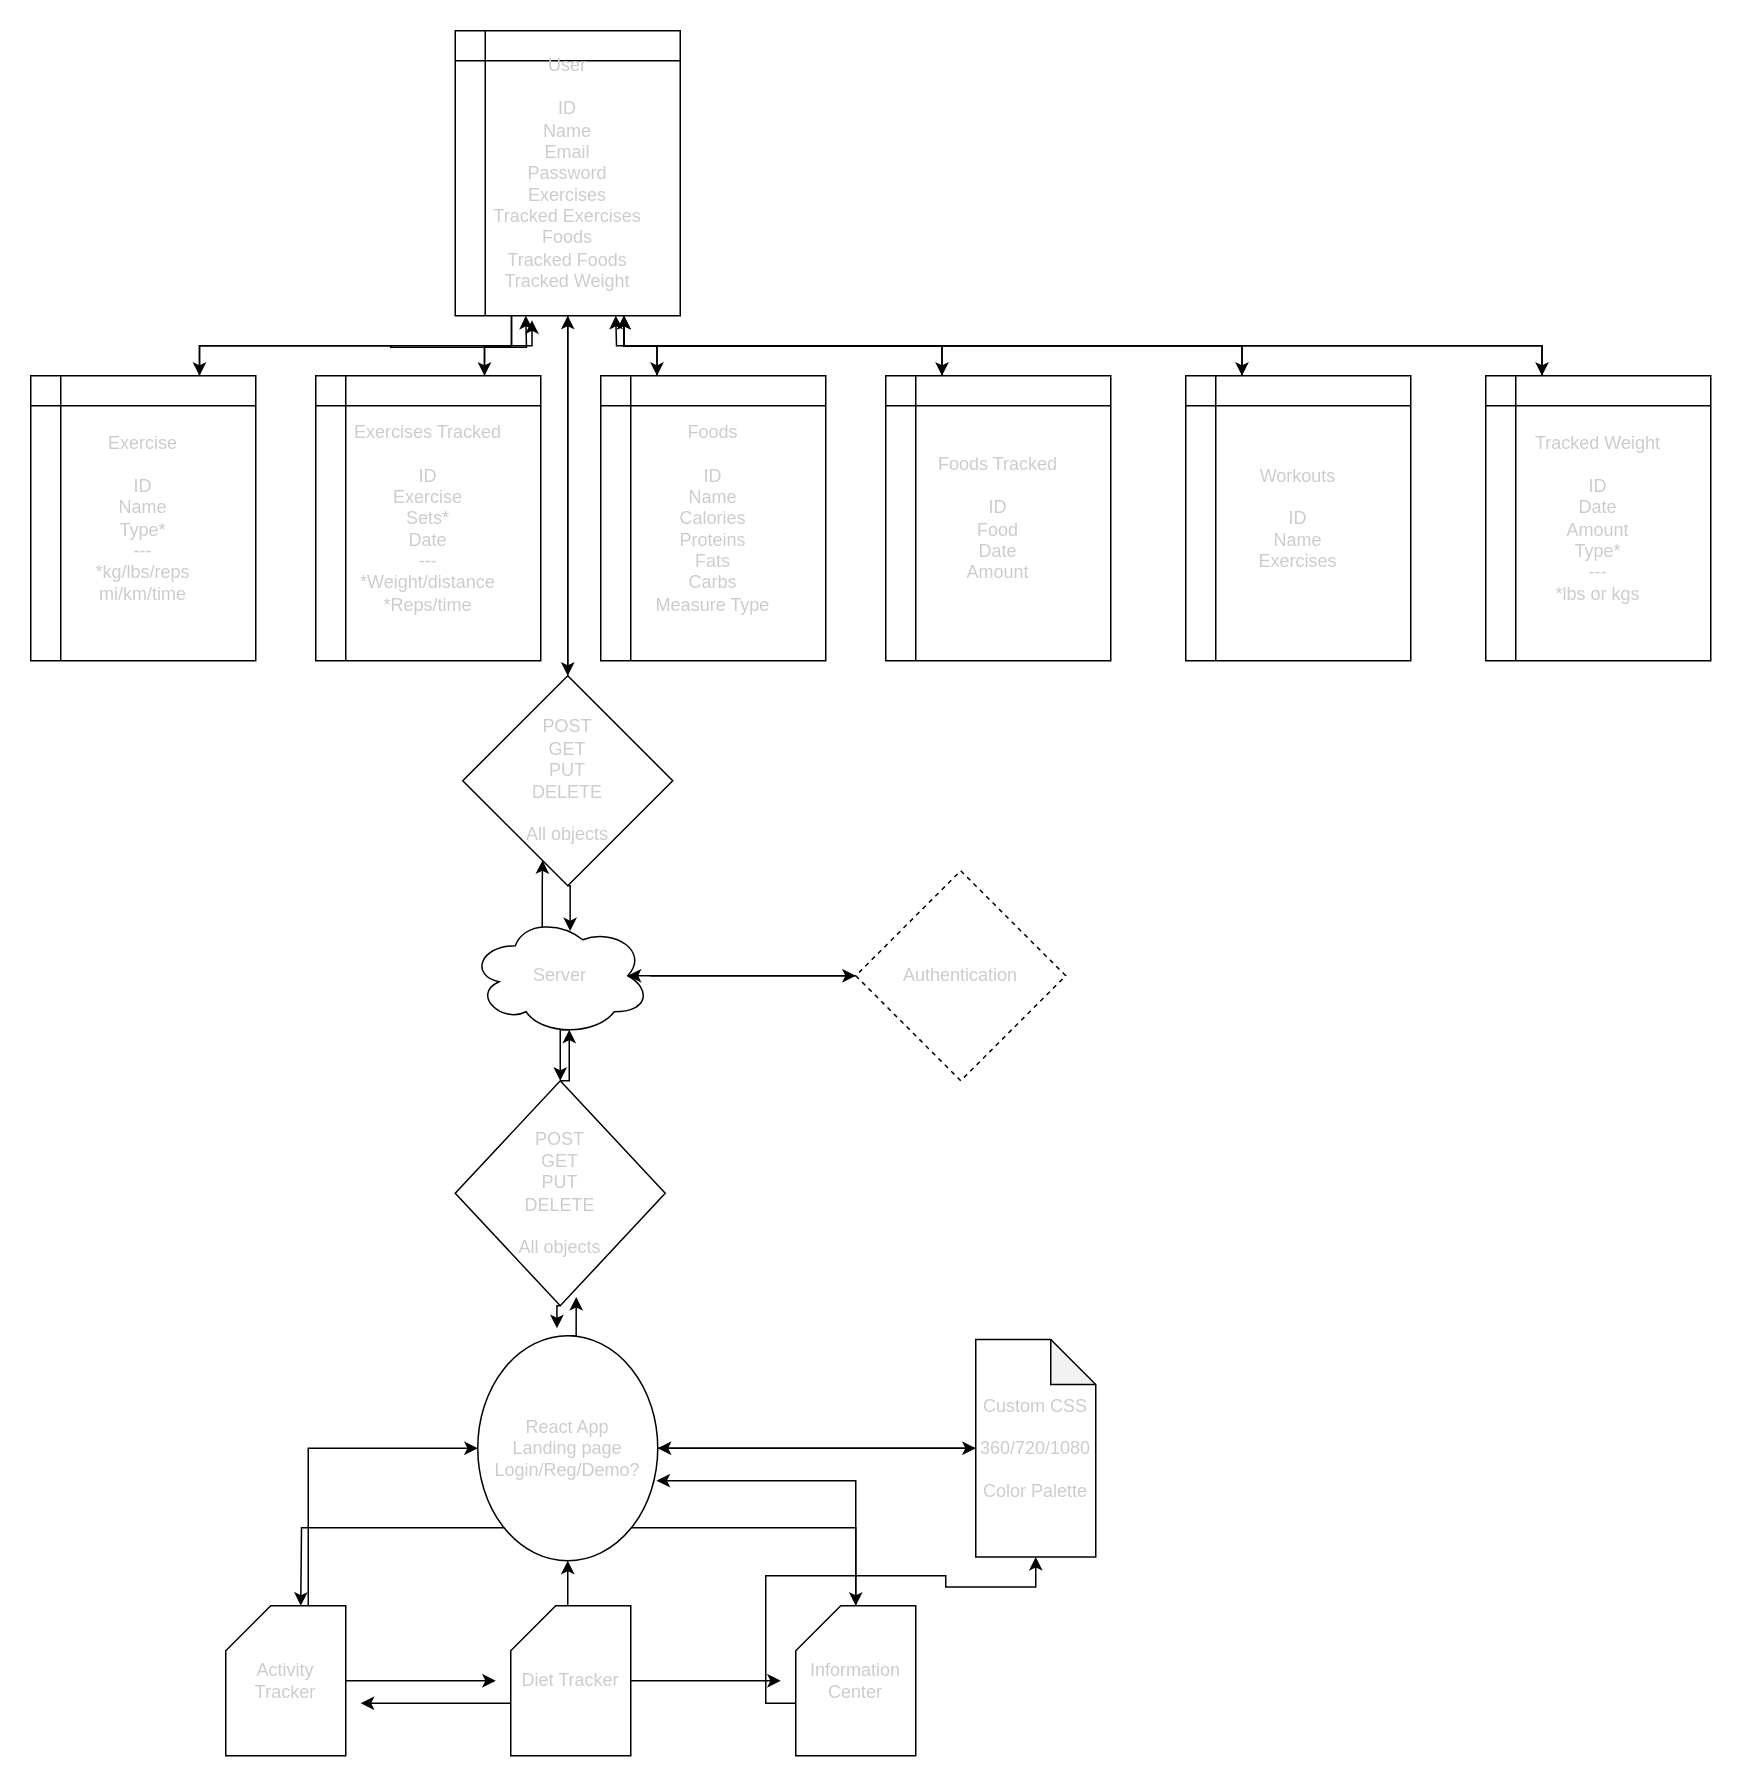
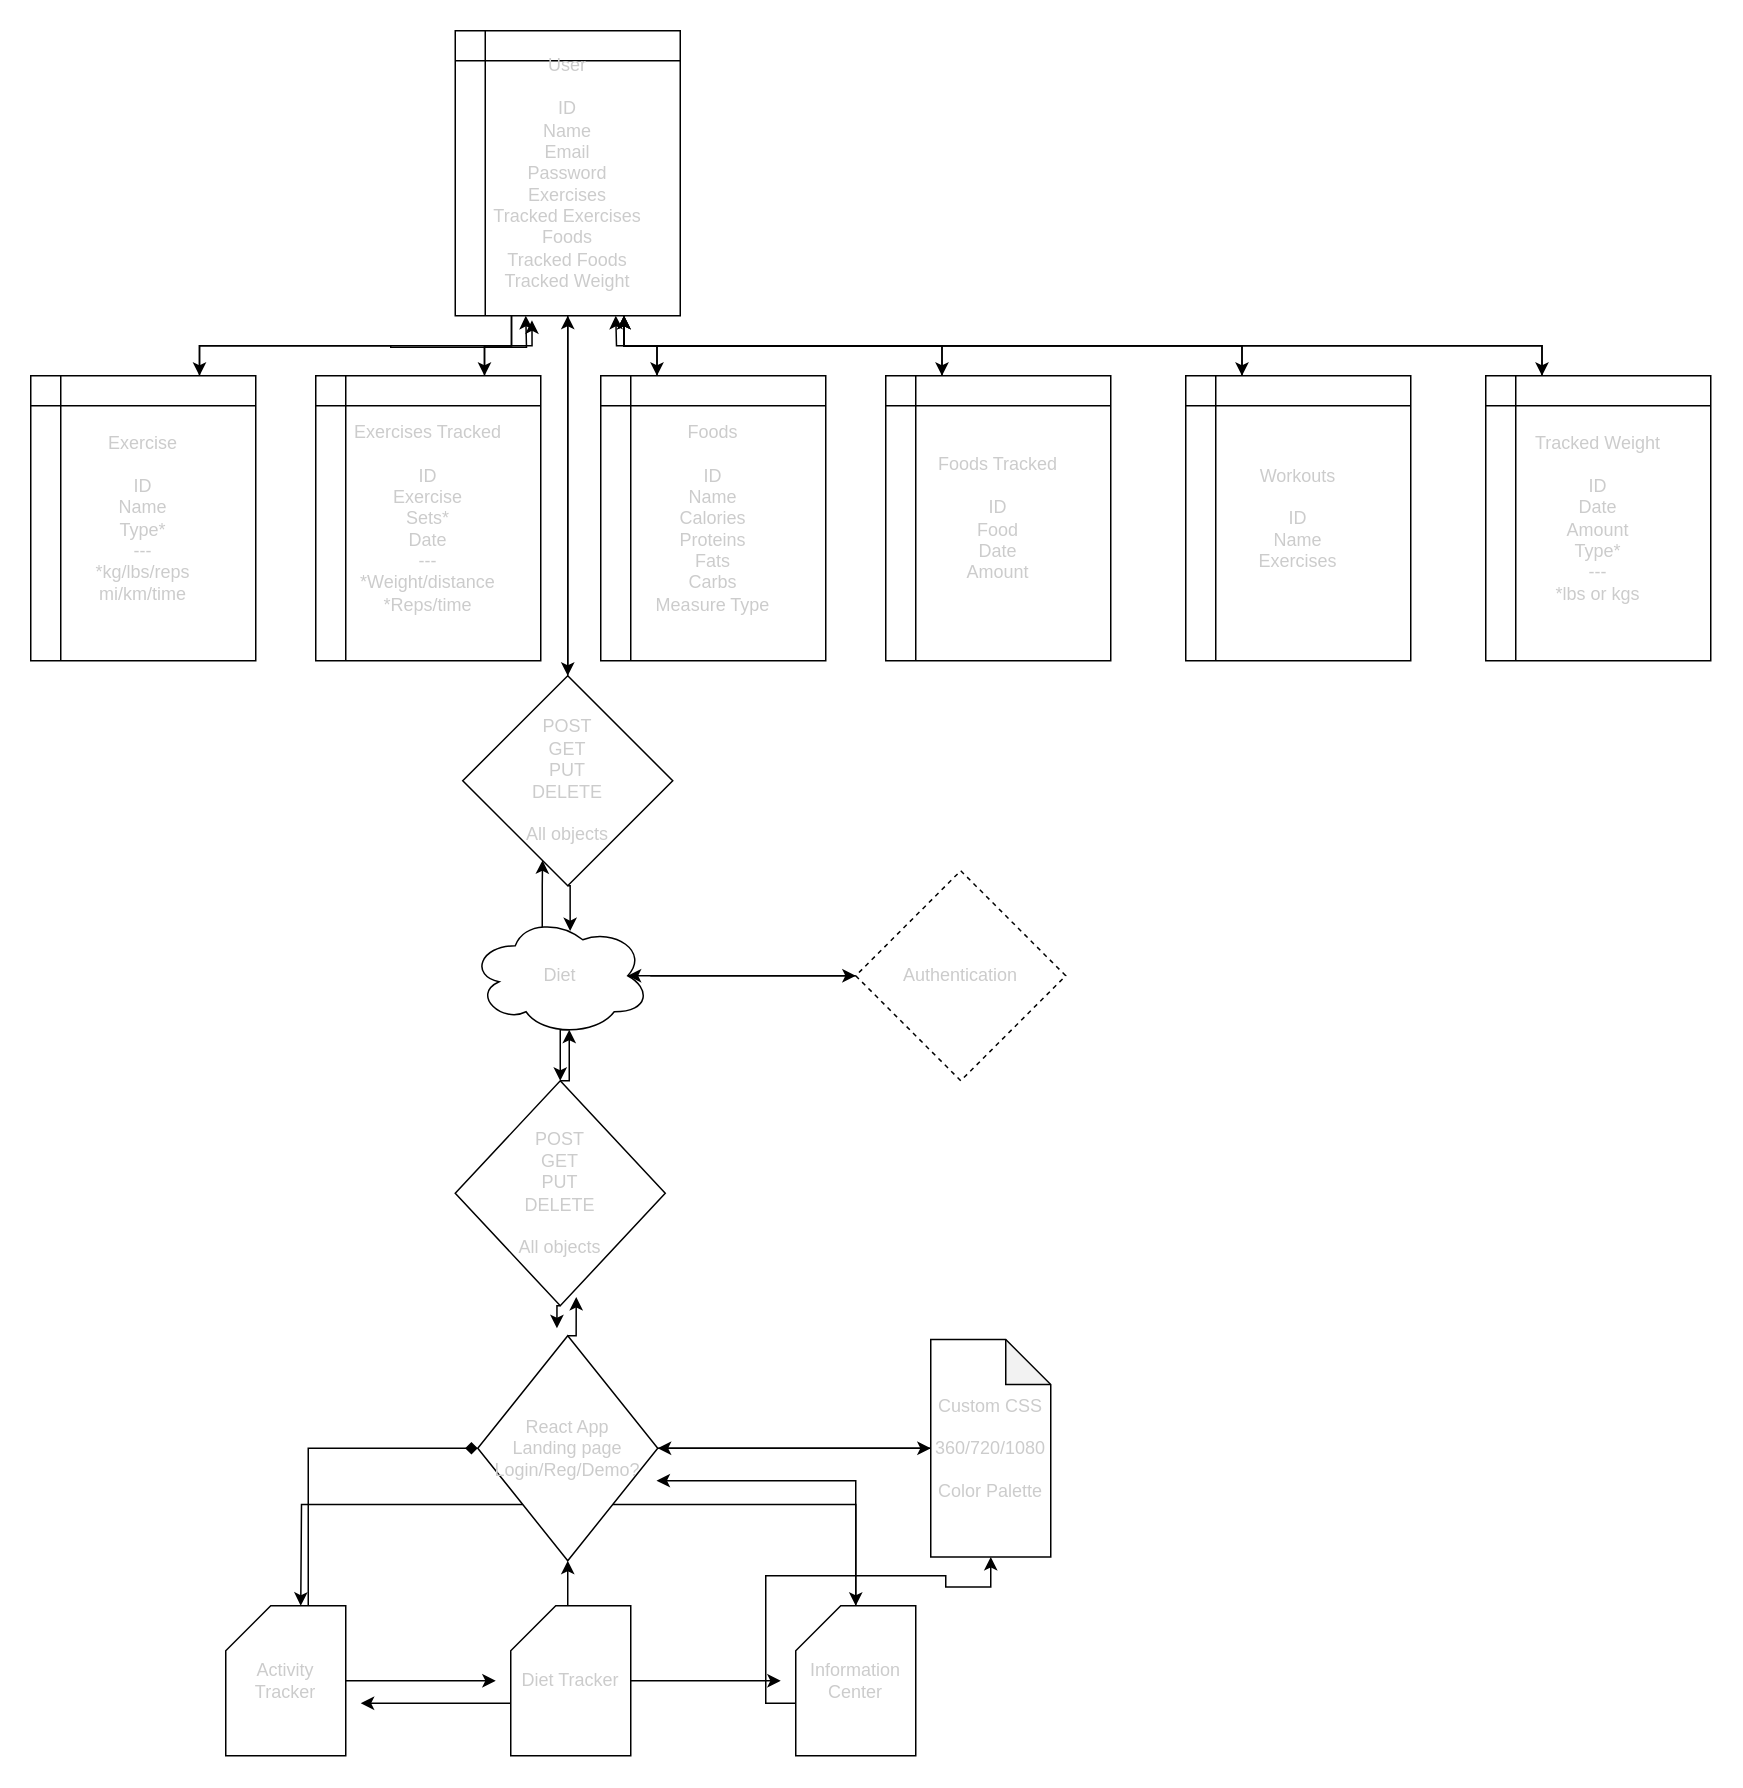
- <mxCell id="24" value="Server" style="ellipse;shape=cloud;whiteSpace=wrap;html=1;fontColor=#CCCCCC;" parent="1" vertex="1"><mxGeometry x="313" y="610" width="120" height="80" as="geometry" /></mxCell>
+ <mxCell id="24" value="Diet" style="ellipse;shape=cloud;whiteSpace=wrap;html=1;fontColor=#CCCCCC;" parent="1" vertex="1"><mxGeometry x="313" y="610" width="120" height="80" as="geometry" /></mxCell>
- <mxCell id="42" style="edgeStyle=orthogonalEdgeStyle;rounded=0;orthogonalLoop=1;jettySize=auto;html=1;exitX=0;exitY=0;exitDx=55;exitDy=0;exitPerimeter=0;entryX=0;entryY=0.5;entryDx=0;entryDy=0;fontColor=#CCCCCC;" parent="1" source="43" target="34" edge="1"><mxGeometry relative="1" as="geometry" /></mxCell>
+ <mxCell id="42" style="edgeStyle=orthogonalEdgeStyle;rounded=0;orthogonalLoop=1;jettySize=auto;html=1;exitX=0;exitY=0;exitDx=55;exitDy=0;exitPerimeter=0;entryX=0;entryY=0.5;entryDx=0;entryDy=0;fontColor=#CCCCCC;endArrow=diamond;" parent="1" source="43" target="34" edge="1"><mxGeometry relative="1" as="geometry" /></mxCell>
- <mxCell id="34" value="React App&lt;br&gt;Landing page&lt;br&gt;Login/Reg/Demo?" style="ellipse;whiteSpace=wrap;html=1;fontColor=#CCCCCC;" parent="1" vertex="1"><mxGeometry x="318" y="890" width="120" height="150" as="geometry" /></mxCell>
+ <mxCell id="34" value="React App&lt;br&gt;Landing page&lt;br&gt;Login/Reg/Demo?" style="rhombus;whiteSpace=wrap;html=1;fontColor=#CCCCCC;" parent="1" vertex="1"><mxGeometry x="318" y="890" width="120" height="150" as="geometry" /></mxCell>
- <mxCell id="40" value="Custom CSS&lt;br&gt;&lt;br&gt;360/720/1080&lt;br&gt;&lt;br&gt;Color Palette" style="shape=note;whiteSpace=wrap;html=1;backgroundOutline=1;darkOpacity=0.05;fontColor=#CCCCCC;" parent="1" vertex="1"><mxGeometry x="650" y="892.5" width="80" height="145" as="geometry" /></mxCell>
+ <mxCell id="40" value="Custom CSS&lt;br&gt;&lt;br&gt;360/720/1080&lt;br&gt;&lt;br&gt;Color Palette" style="shape=note;whiteSpace=wrap;html=1;backgroundOutline=1;darkOpacity=0.05;fontColor=#CCCCCC;" parent="1" vertex="1"><mxGeometry x="620" y="892.5" width="80" height="145" as="geometry" /></mxCell>
